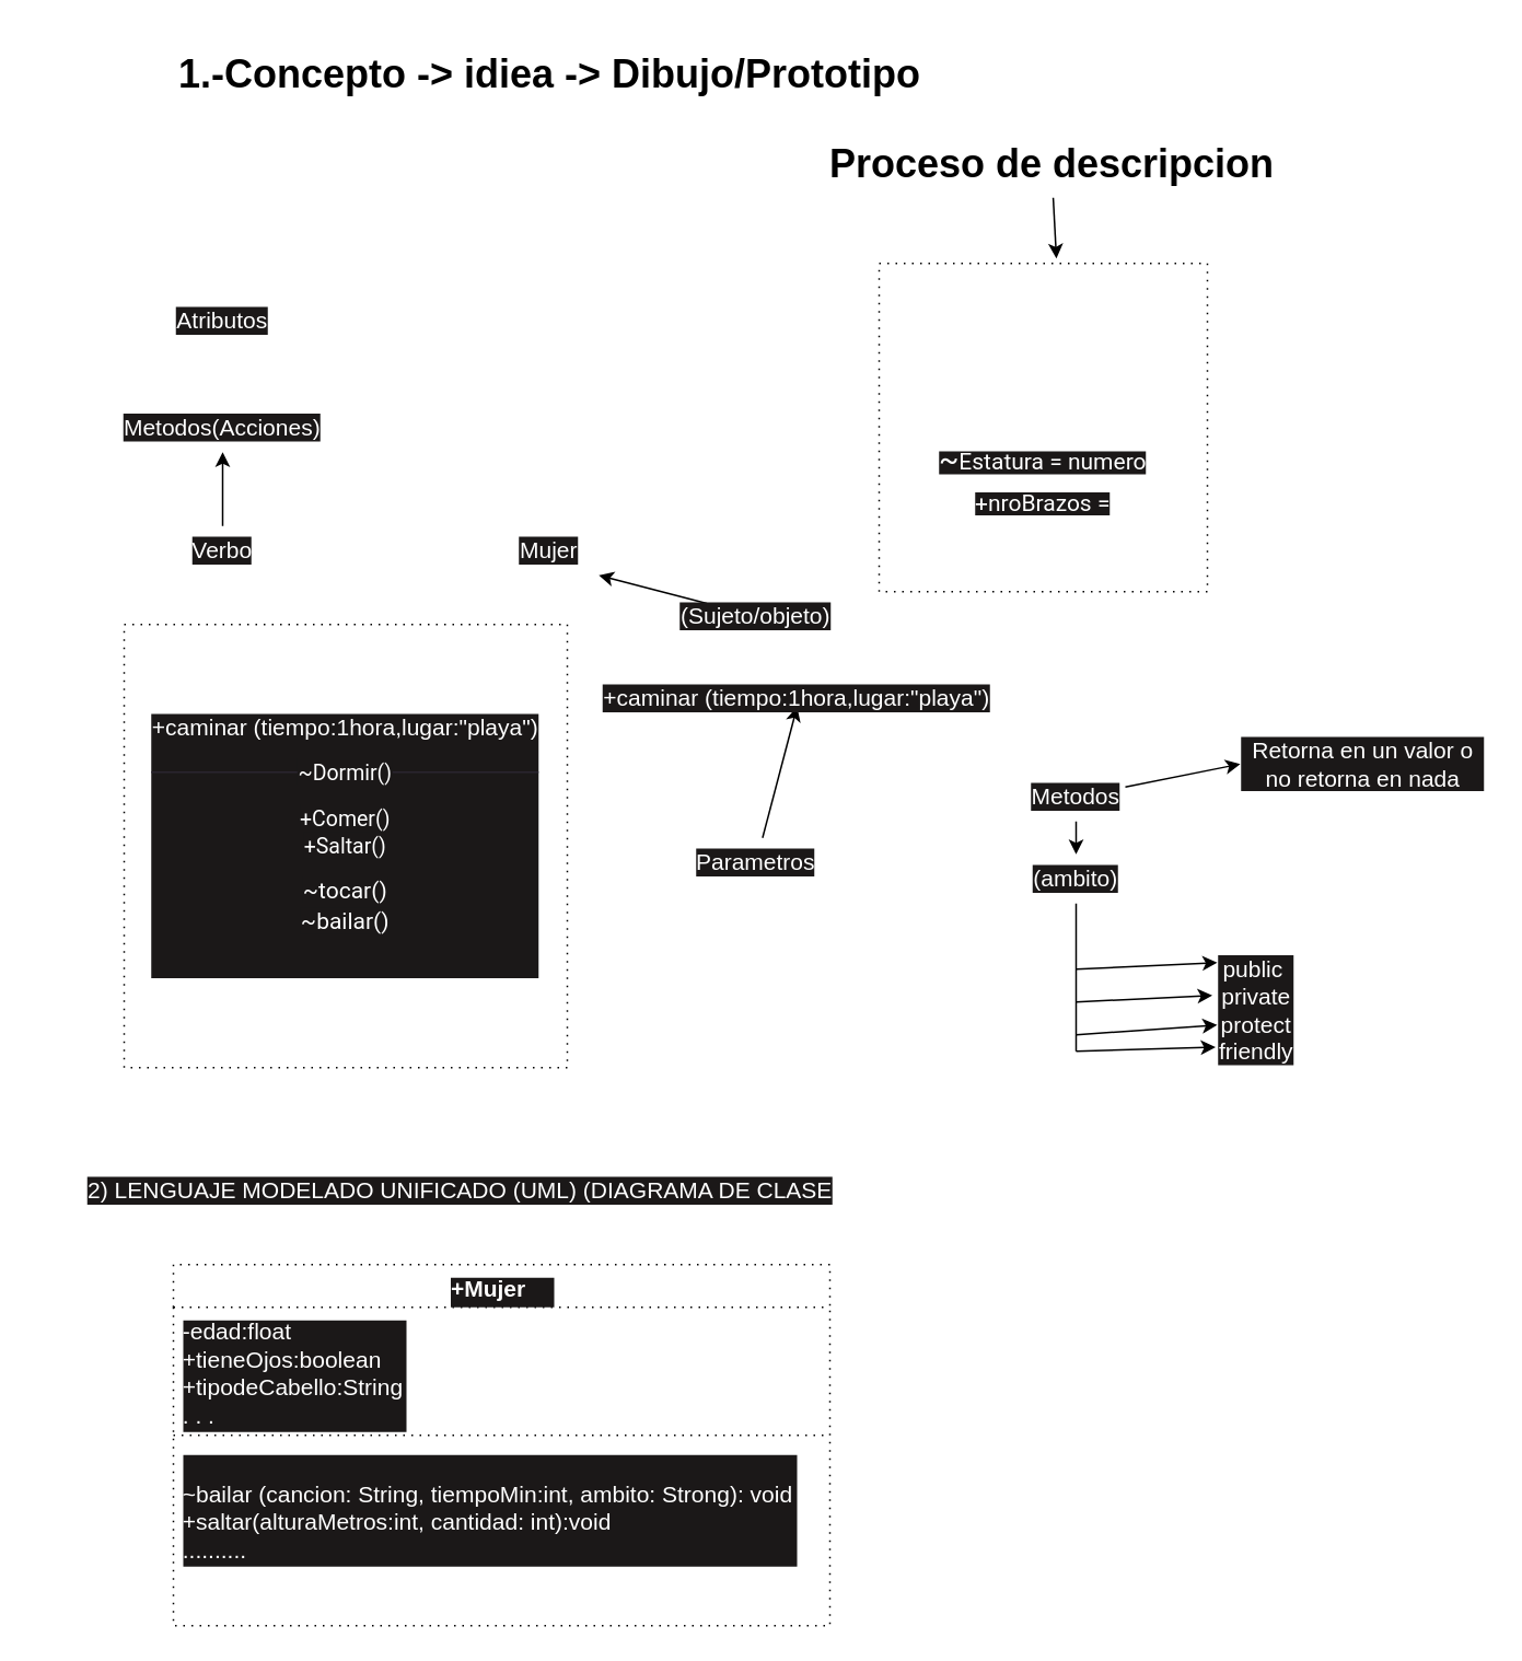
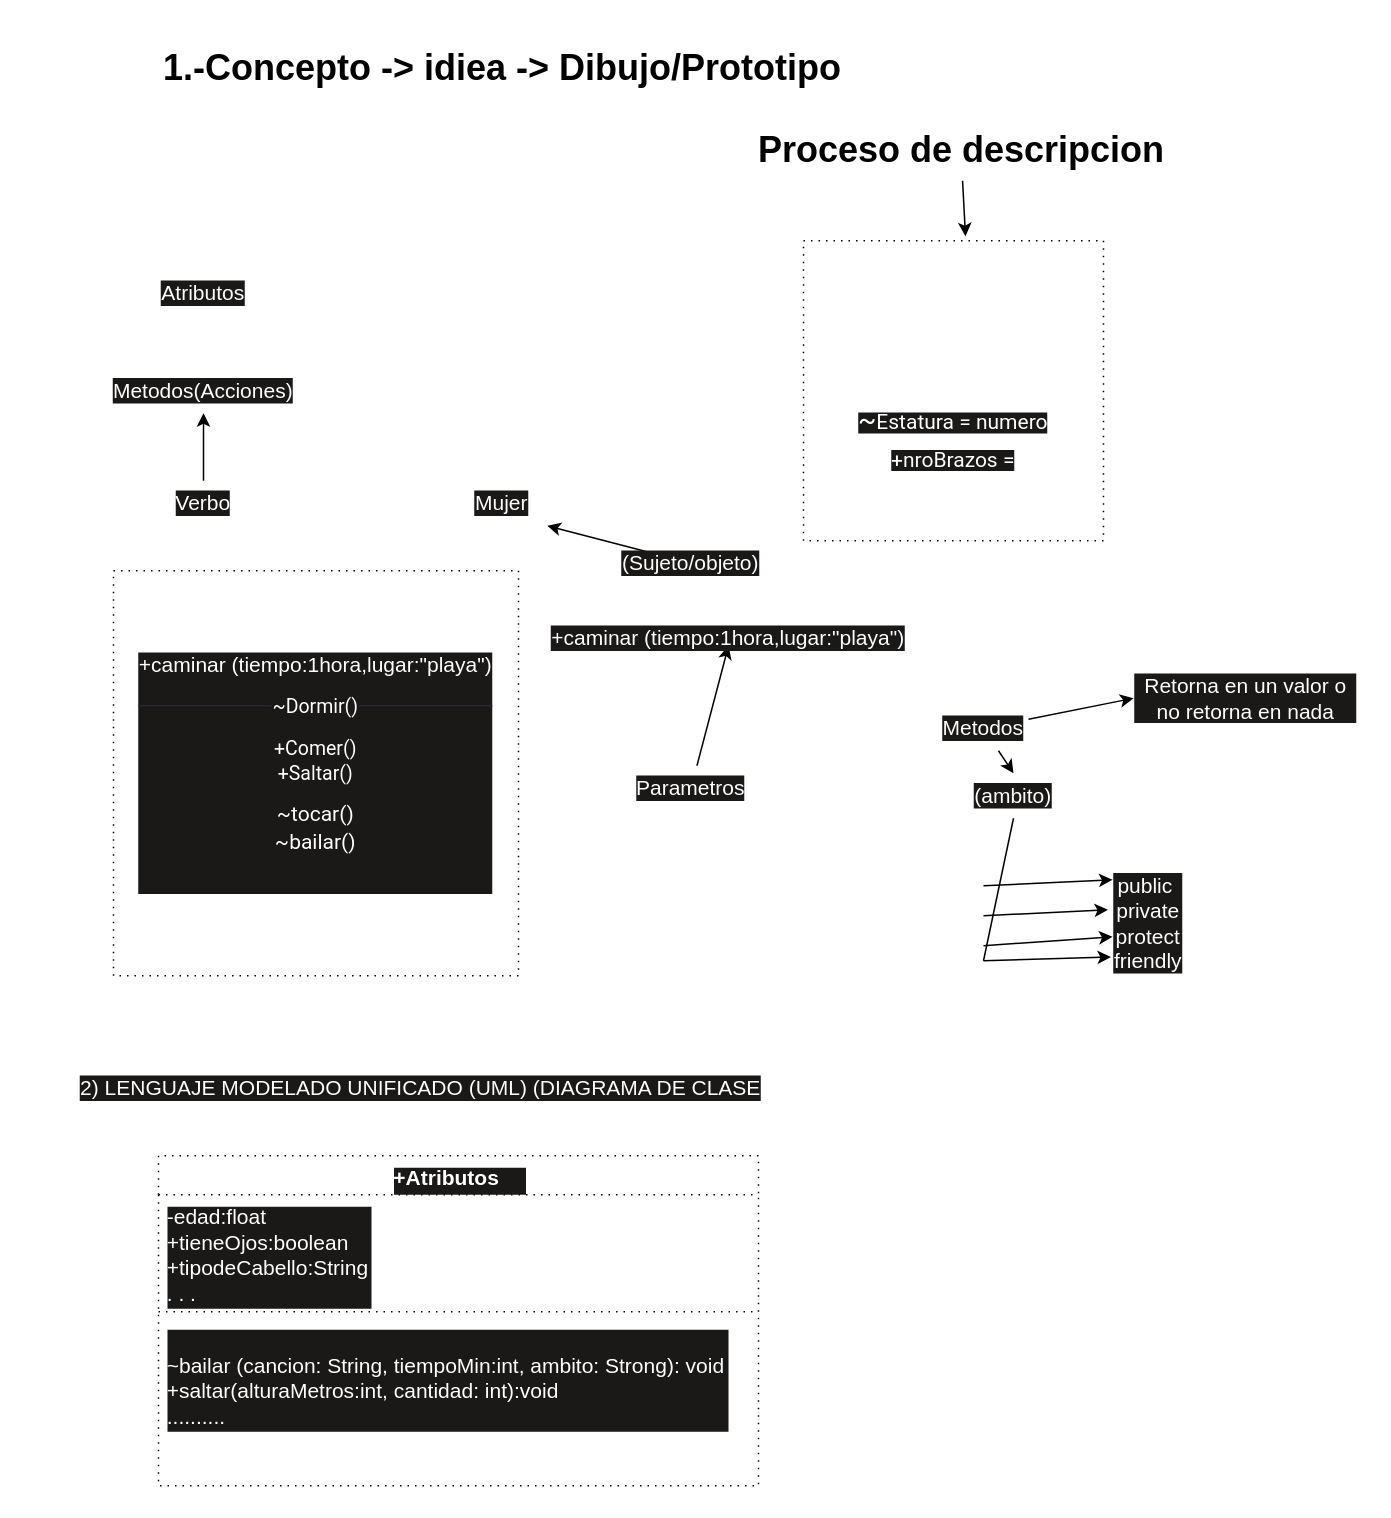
- <mxCell id="22" value="(ambito)" style="text;html=1;strokeColor=none;fillColor=none;align=center;verticalAlign=middle;whiteSpace=wrap;rounded=0;dashed=1;dashPattern=1 4;labelBackgroundColor=#1b1818;fontSize=14;fontColor=#FFFFFF;" vertex="1" parent="1"><mxGeometry x="625" y="520" width="60" height="30" as="geometry" /></mxCell>
+ <mxCell id="22" value="(ambito)" style="text;html=1;strokeColor=none;fillColor=none;align=center;verticalAlign=middle;whiteSpace=wrap;rounded=0;dashed=1;dashPattern=1 4;labelBackgroundColor=#1b1818;fontSize=14;fontColor=#FFFFFF;" vertex="1" parent="1"><mxGeometry x="645" y="515" width="60" height="30" as="geometry" /></mxCell>
- <mxCell id="30" value="+Mujer    " style="swimlane;fontStyle=1;align=center;verticalAlign=top;childLayout=stackLayout;horizontal=1;startSize=26;horizontalStack=0;resizeParent=1;resizeParentMax=0;resizeLast=0;collapsible=1;marginBottom=0;dashed=1;dashPattern=1 4;labelBackgroundColor=#1b1818;fontSize=14;fontColor=#FFFFFF;" vertex="1" parent="1"><mxGeometry x="105" y="770" width="400" height="220" as="geometry" /></mxCell>
+ <mxCell id="30" value="+Atributos    " style="swimlane;fontStyle=1;align=center;verticalAlign=top;childLayout=stackLayout;horizontal=1;startSize=26;horizontalStack=0;resizeParent=1;resizeParentMax=0;resizeLast=0;collapsible=1;marginBottom=0;dashed=1;dashPattern=1 4;labelBackgroundColor=#1b1818;fontSize=14;fontColor=#FFFFFF;" vertex="1" parent="1"><mxGeometry x="105" y="770" width="400" height="220" as="geometry" /></mxCell>
